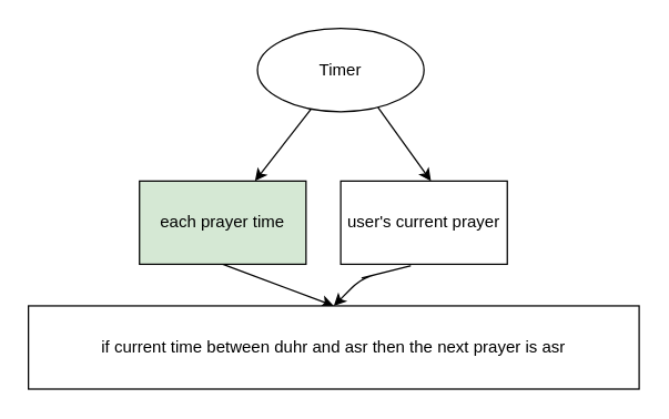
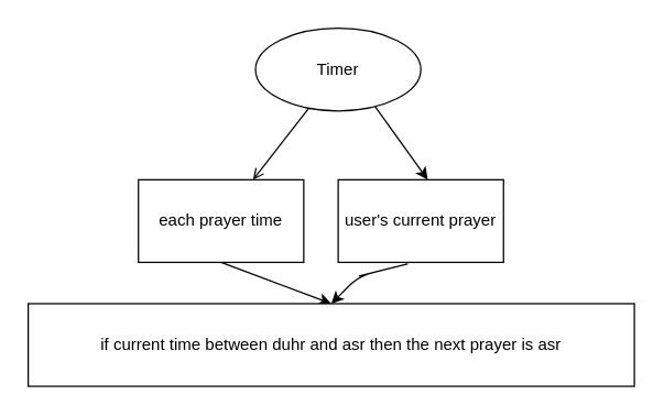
- <mxCell id="2" value="" style="edgeStyle=none;html=1;" edge="1" parent="1" source="4" target="6"><mxGeometry relative="1" as="geometry" /></mxCell>
+ <mxCell id="2" value="" style="edgeStyle=none;html=1;endArrow=open;" edge="1" parent="1" source="4" target="6"><mxGeometry relative="1" as="geometry" /></mxCell>
- <mxCell id="6" value="each prayer time" style="whiteSpace=wrap;html=1;fillColor=#d5e8d4;" vertex="1" parent="1"><mxGeometry x="100" y="130" width="120" height="60" as="geometry" /></mxCell>
+ <mxCell id="6" value="each prayer time" style="whiteSpace=wrap;html=1;" vertex="1" parent="1"><mxGeometry x="100" y="130" width="120" height="60" as="geometry" /></mxCell>
